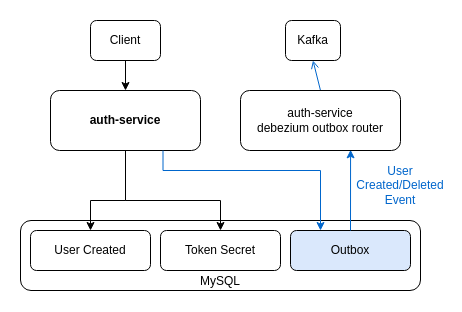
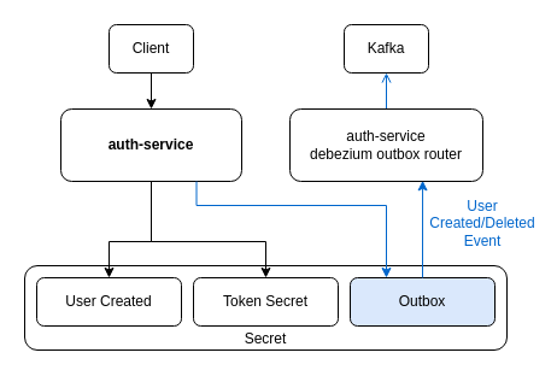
- <mxCell id="6" value="Kafka" style="rounded=1;whiteSpace=wrap;html=1;" parent="1" vertex="1"><mxGeometry x="285" y="20" width="55" height="40" as="geometry" /></mxCell>
+ <mxCell id="6" value="Kafka" style="rounded=1;whiteSpace=wrap;html=1;" parent="1" vertex="1"><mxGeometry x="285" y="20" width="70" height="40" as="geometry" /></mxCell>
- <mxCell id="5" value="MySQL" style="rounded=1;whiteSpace=wrap;html=1;verticalAlign=bottom;" parent="1" vertex="1"><mxGeometry x="20" y="220" width="400" height="70" as="geometry" /></mxCell>
+ <mxCell id="5" value="Secret" style="rounded=1;whiteSpace=wrap;html=1;verticalAlign=bottom;" parent="1" vertex="1"><mxGeometry x="20" y="220" width="400" height="70" as="geometry" /></mxCell>
